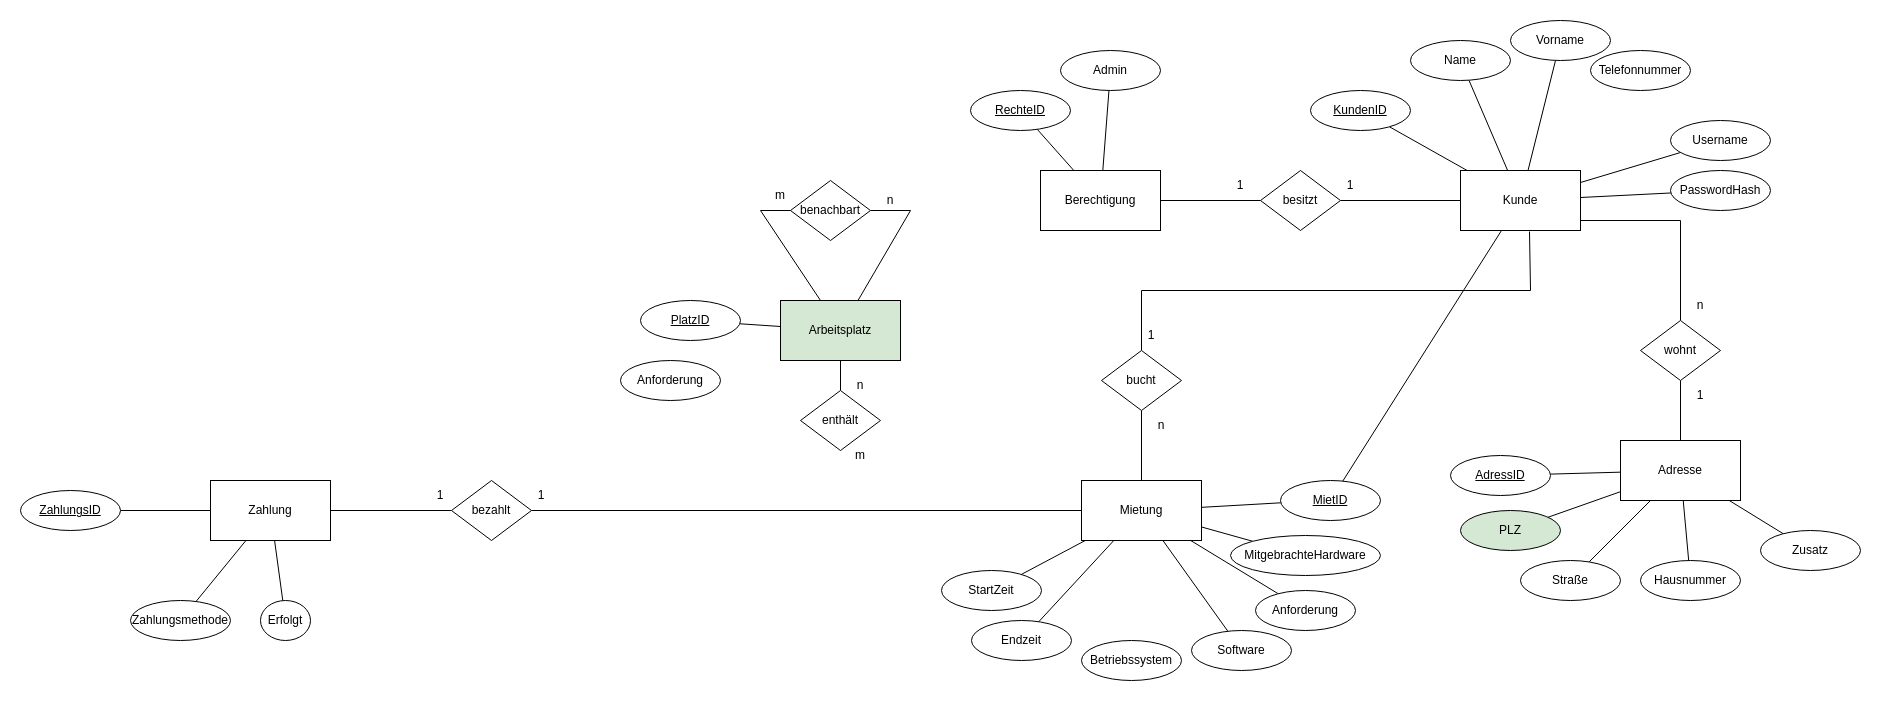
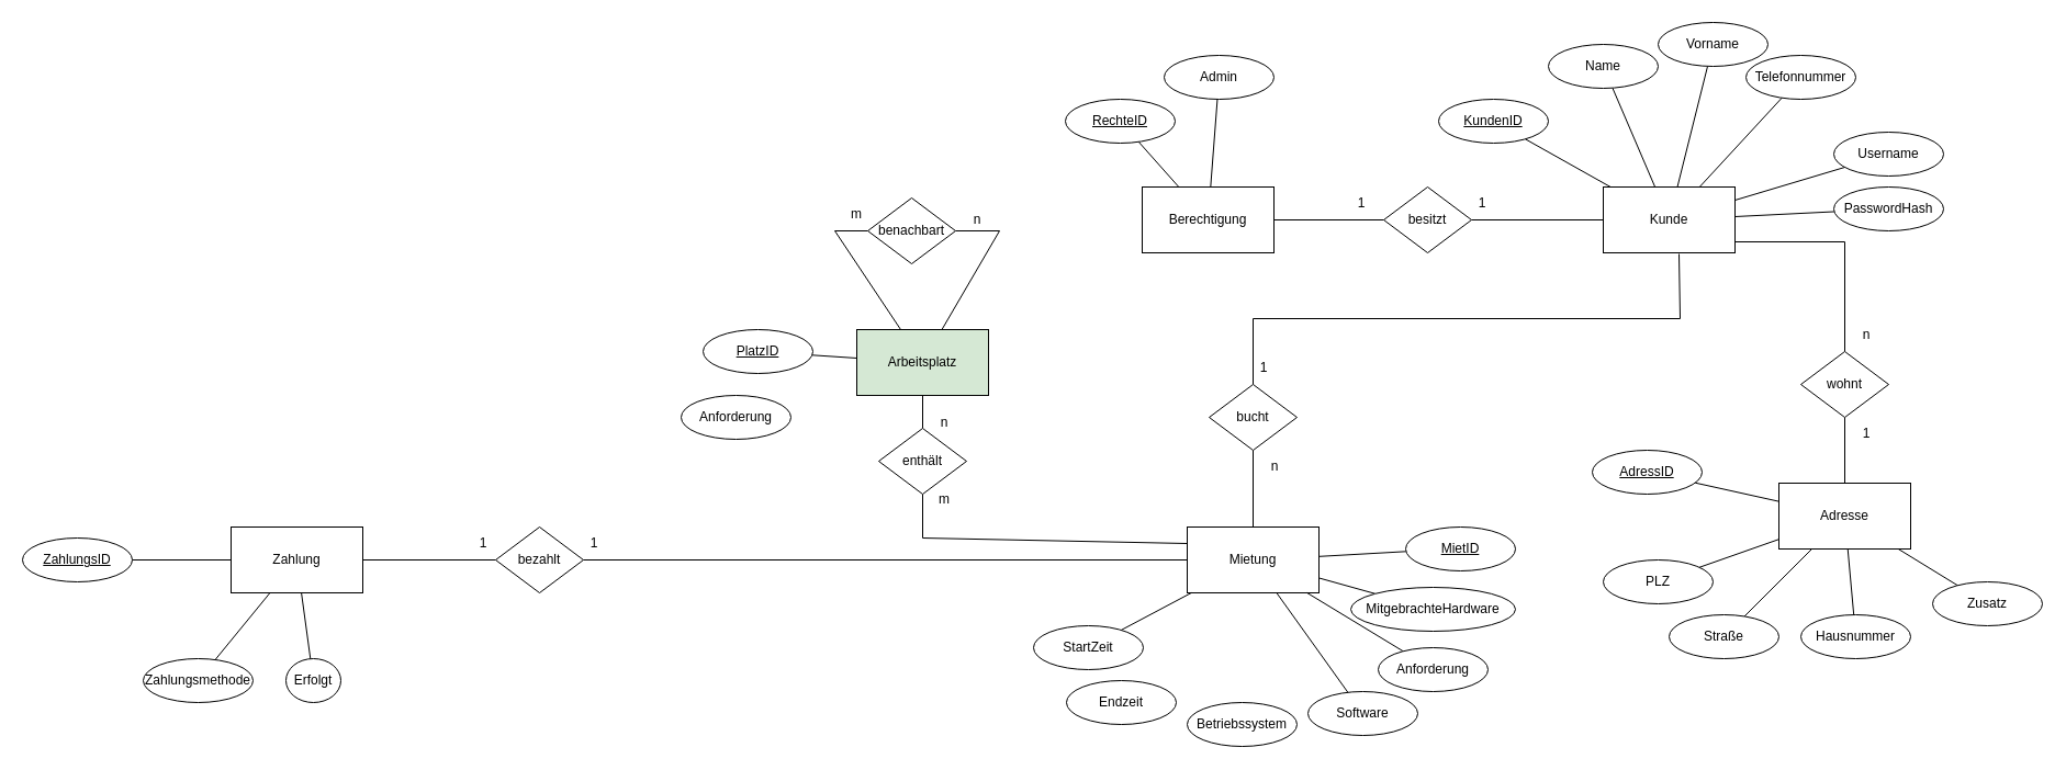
- <mxCell id="5" style="edgeStyle=none;rounded=0;orthogonalLoop=1;jettySize=auto;html=1;endArrow=none;endFill=0;" edge="1" parent="1" source="9" target="46"><mxGeometry relative="1" as="geometry" /></mxCell>
+ <mxCell id="5" style="edgeStyle=none;rounded=0;orthogonalLoop=1;jettySize=auto;html=1;endArrow=none;endFill=0;" edge="1" parent="1" source="9" target="12"><mxGeometry relative="1" as="geometry" /></mxCell>
- <mxCell id="26" value="&lt;u&gt;AdressID&lt;/u&gt;" style="ellipse;whiteSpace=wrap;html=1;" vertex="1" parent="1"><mxGeometry x="1450" y="455" width="100" height="40" as="geometry" /></mxCell>
+ <mxCell id="26" value="&lt;u&gt;AdressID&lt;/u&gt;" style="ellipse;whiteSpace=wrap;html=1;" vertex="1" parent="1"><mxGeometry x="1450" y="410" width="100" height="40" as="geometry" /></mxCell>
+ <mxCell id="76" style="edgeStyle=none;rounded=0;orthogonalLoop=1;jettySize=auto;html=1;endArrow=none;endFill=0;entryX=0;entryY=0.25;entryDx=0;entryDy=0;" edge="1" parent="1" source="77" target="44"><mxGeometry relative="1" as="geometry"><Array as="points"><mxPoint x="840" y="490" /></Array></mxGeometry></mxCell>
- <mxCell id="27" value="PLZ" style="ellipse;whiteSpace=wrap;html=1;fillColor=#d5e8d4;" vertex="1" parent="1"><mxGeometry x="1460" y="510" width="100" height="40" as="geometry" /></mxCell>
+ <mxCell id="27" value="PLZ" style="ellipse;whiteSpace=wrap;html=1;" vertex="1" parent="1"><mxGeometry x="1460" y="510" width="100" height="40" as="geometry" /></mxCell>
- <mxCell id="49" style="edgeStyle=none;rounded=0;orthogonalLoop=1;jettySize=auto;html=1;endArrow=none;endFill=0;" edge="1" parent="1" source="50" target="44"><mxGeometry relative="1" as="geometry" /></mxCell>
